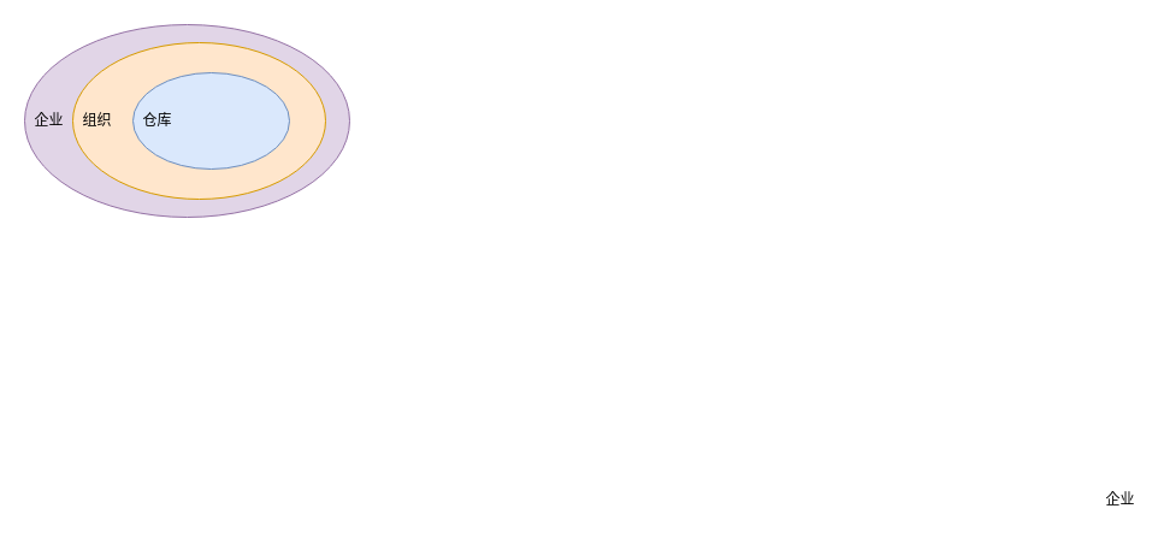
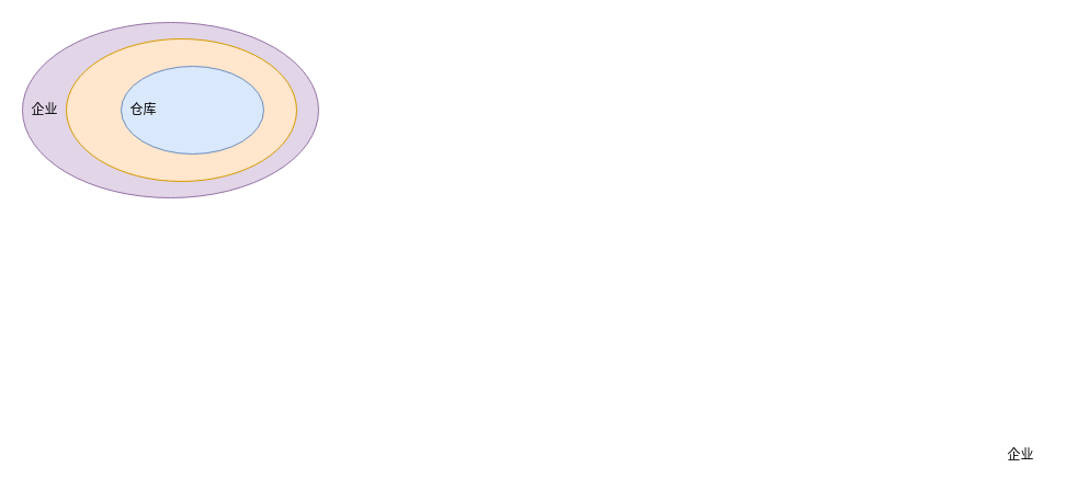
- <mxCell id="6" value="组织" style="text;html=1;align=center;verticalAlign=middle;resizable=0;points=[];autosize=1;strokeColor=none;fillColor=none;" vertex="1" parent="1"><mxGeometry x="60" y="90" width="40" height="20" as="geometry" /></mxCell>
